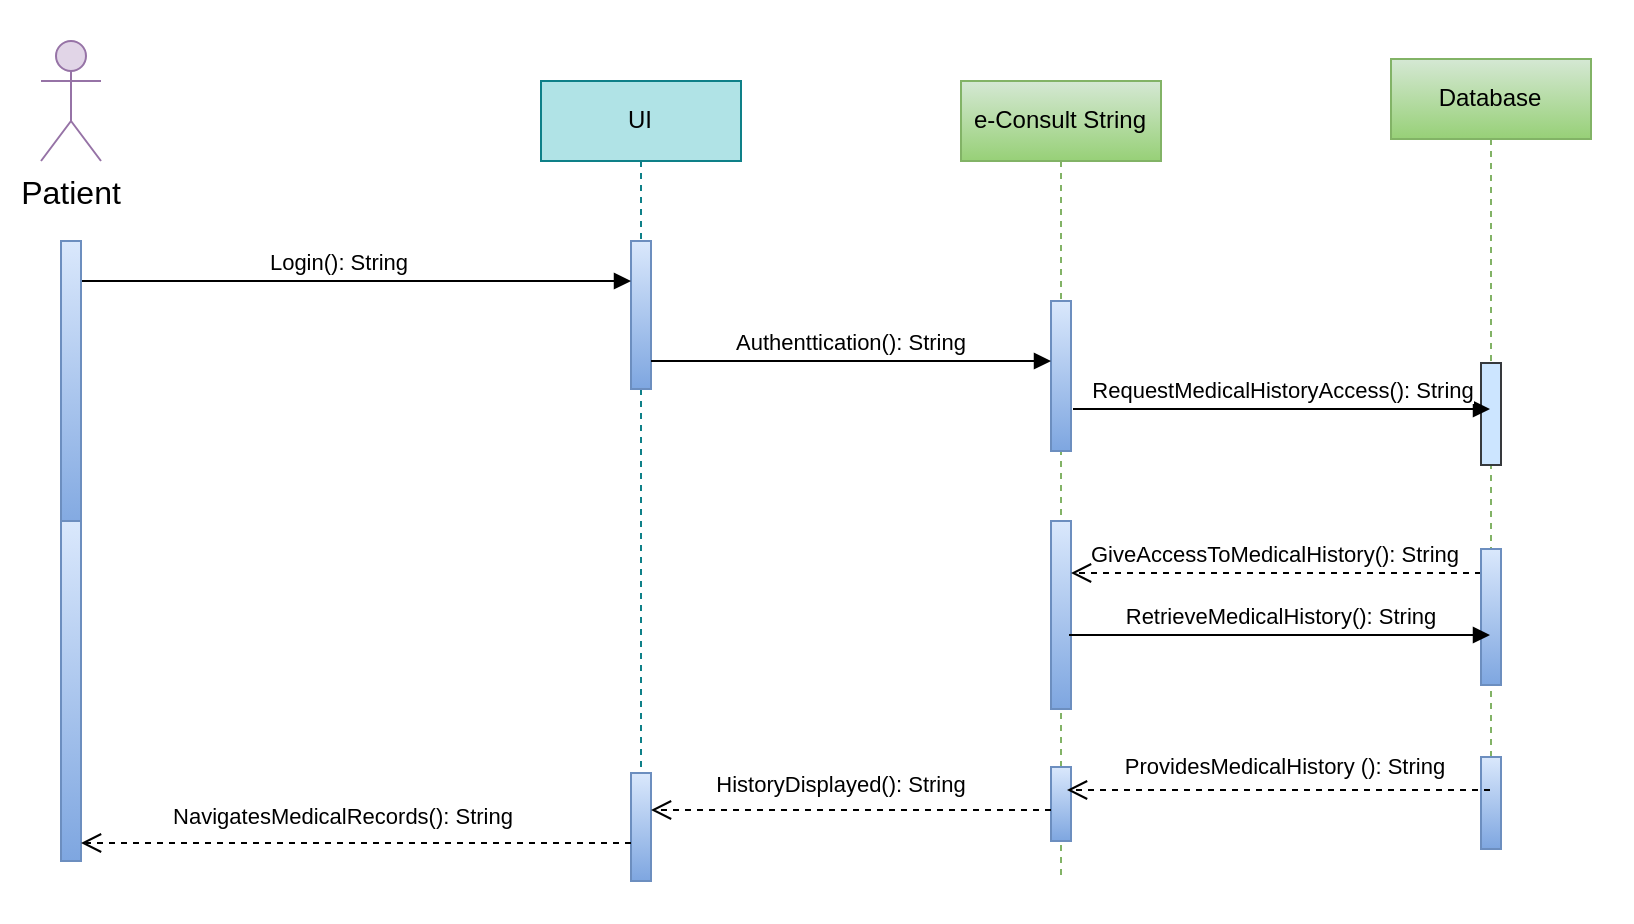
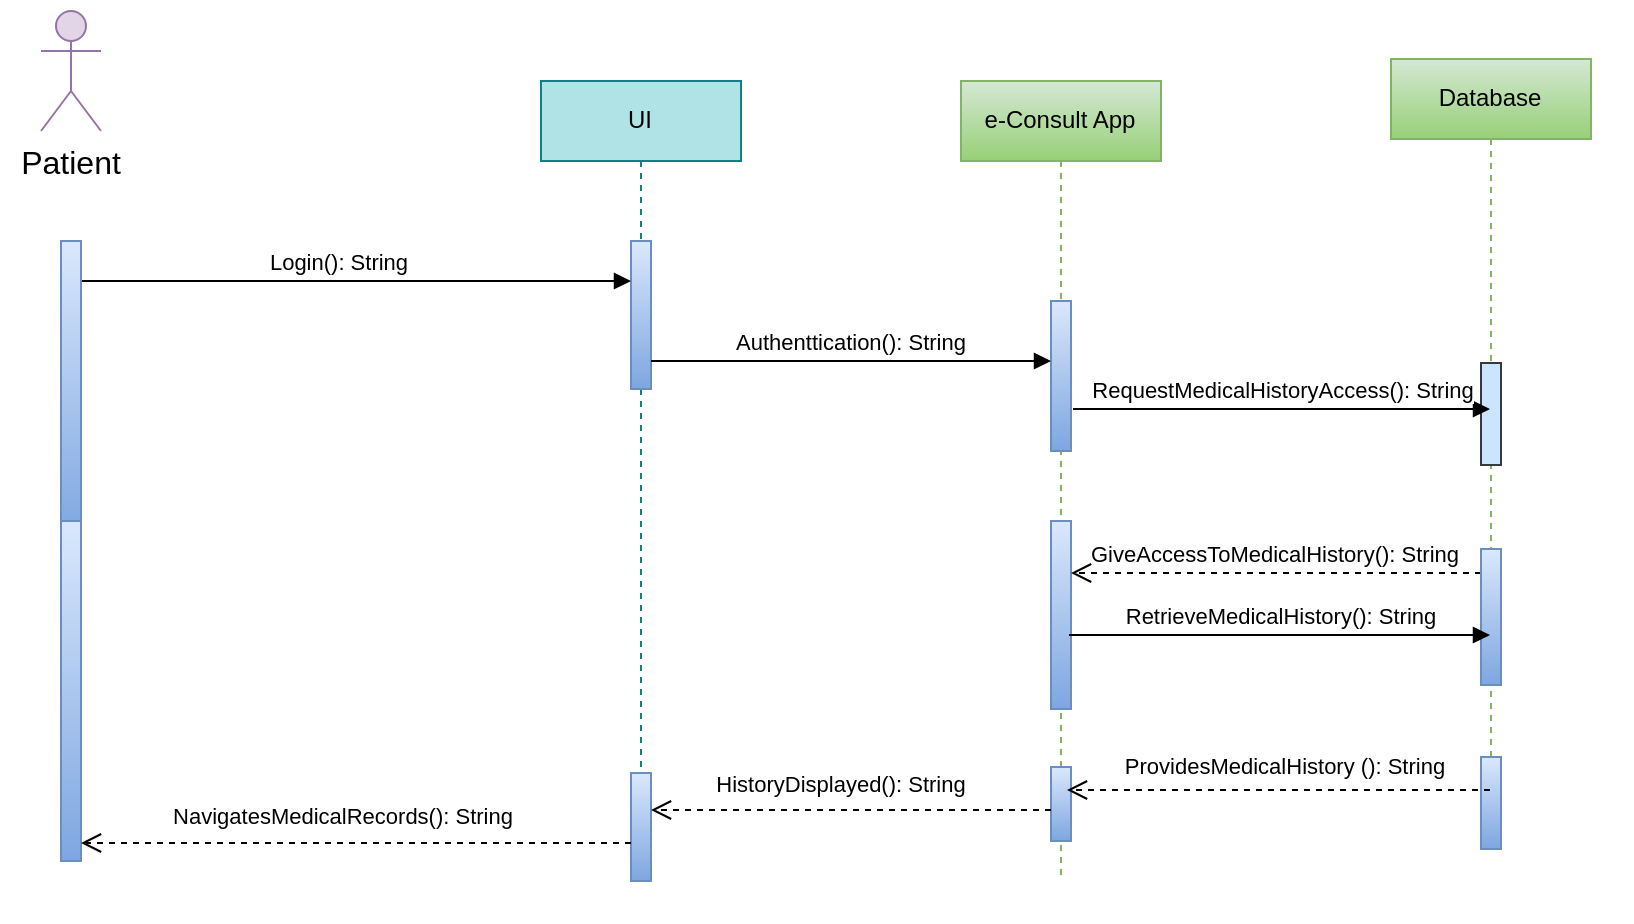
- <mxCell id="9" value="Patient" style="shape=umlActor;verticalLabelPosition=bottom;verticalAlign=top;html=1;outlineConnect=0;fontSize=16;fillColor=#e1d5e7;strokeColor=#9673a6;" vertex="1" parent="1"><mxGeometry x="20" y="20" width="30" height="60" as="geometry" /></mxCell>
+ <mxCell id="9" value="Patient" style="shape=umlActor;verticalLabelPosition=bottom;verticalAlign=top;html=1;outlineConnect=0;fontSize=16;fillColor=#e1d5e7;strokeColor=#9673a6;" vertex="1" parent="1"><mxGeometry x="20" y="5" width="30" height="60" as="geometry" /></mxCell>
- <mxCell id="5" value="e-Consult String" style="shape=umlLifeline;perimeter=lifelinePerimeter;whiteSpace=wrap;html=1;container=0;dropTarget=0;collapsible=0;recursiveResize=0;outlineConnect=0;portConstraint=eastwest;newEdgeStyle={&quot;edgeStyle&quot;:&quot;elbowEdgeStyle&quot;,&quot;elbow&quot;:&quot;vertical&quot;,&quot;curved&quot;:0,&quot;rounded&quot;:0};fillColor=#d5e8d4;strokeColor=#82b366;gradientColor=#97d077;" vertex="1" parent="1"><mxGeometry x="480" y="40" width="100" height="400" as="geometry" /></mxCell>
+ <mxCell id="5" value="e-Consult App" style="shape=umlLifeline;perimeter=lifelinePerimeter;whiteSpace=wrap;html=1;container=0;dropTarget=0;collapsible=0;recursiveResize=0;outlineConnect=0;portConstraint=eastwest;newEdgeStyle={&quot;edgeStyle&quot;:&quot;elbowEdgeStyle&quot;,&quot;elbow&quot;:&quot;vertical&quot;,&quot;curved&quot;:0,&quot;rounded&quot;:0};fillColor=#d5e8d4;strokeColor=#82b366;gradientColor=#97d077;" vertex="1" parent="1"><mxGeometry x="480" y="40" width="100" height="400" as="geometry" /></mxCell>
